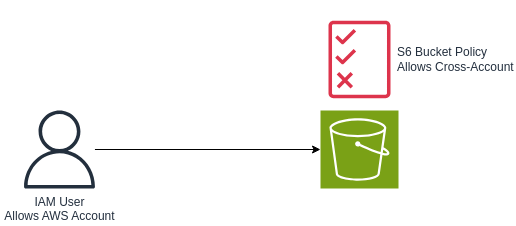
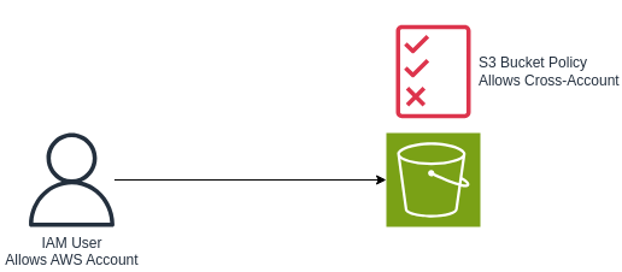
- <mxCell id="5" value="&lt;span style=&quot;background-color: transparent; color: light-dark(rgb(35, 47, 62), rgb(189, 199, 212));&quot;&gt;S6 Bucket Policy&lt;/span&gt;&lt;br&gt;&lt;span style=&quot;background-color: transparent; color: light-dark(rgb(35, 47, 62), rgb(189, 199, 212));&quot;&gt;Allows Cross-Account&lt;/span&gt;" style="sketch=0;outlineConnect=0;fontColor=#232F3E;gradientColor=none;fillColor=#DD344C;strokeColor=none;dashed=0;verticalLabelPosition=middle;verticalAlign=middle;align=left;html=1;fontSize=12;fontStyle=0;aspect=fixed;pointerEvents=1;shape=mxgraph.aws4.permissions;labelPosition=right;spacingLeft=5;" vertex="1" parent="1"><mxGeometry x="328" y="20" width="62" height="78" as="geometry" /></mxCell>
+ <mxCell id="5" value="&lt;span style=&quot;background-color: transparent; color: light-dark(rgb(35, 47, 62), rgb(189, 199, 212));&quot;&gt;S3 Bucket Policy&lt;/span&gt;&lt;br&gt;&lt;span style=&quot;background-color: transparent; color: light-dark(rgb(35, 47, 62), rgb(189, 199, 212));&quot;&gt;Allows Cross-Account&lt;/span&gt;" style="sketch=0;outlineConnect=0;fontColor=#232F3E;gradientColor=none;fillColor=#DD344C;strokeColor=none;dashed=0;verticalLabelPosition=middle;verticalAlign=middle;align=left;html=1;fontSize=12;fontStyle=0;aspect=fixed;pointerEvents=1;shape=mxgraph.aws4.permissions;labelPosition=right;spacingLeft=5;" vertex="1" parent="1"><mxGeometry x="328" y="20" width="62" height="78" as="geometry" /></mxCell>
